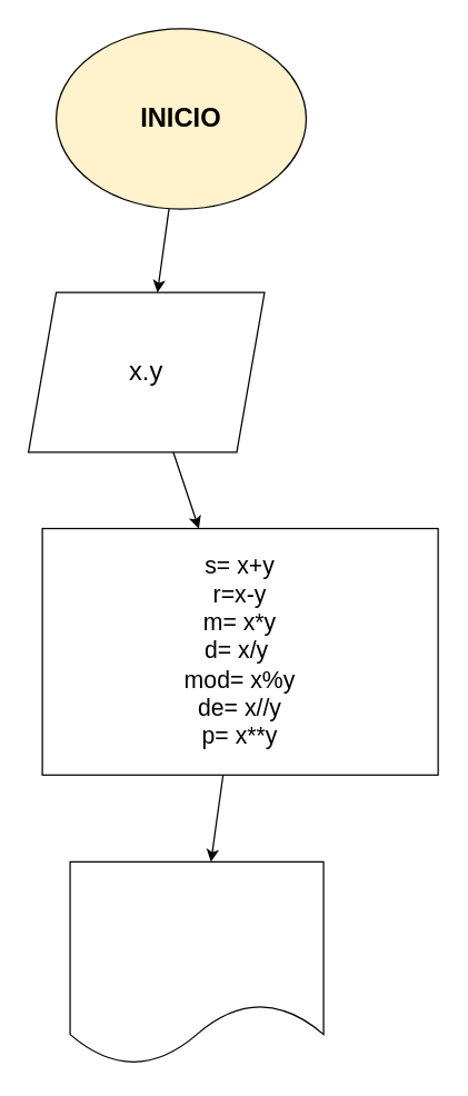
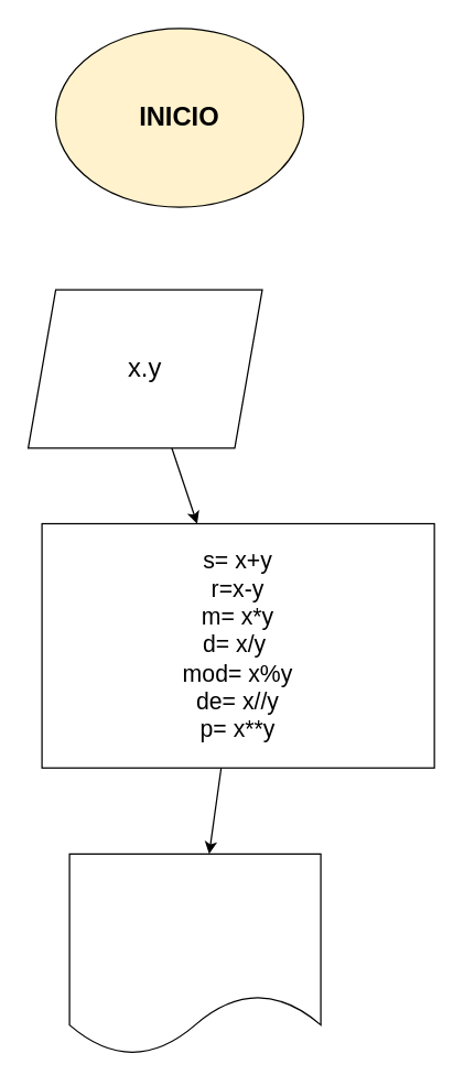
- <mxCell id="2" value="" style="edgeStyle=none;html=1;fontSize=19;" edge="1" parent="1" source="3" target="5"><mxGeometry relative="1" as="geometry" /></mxCell>
